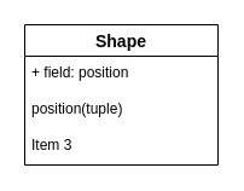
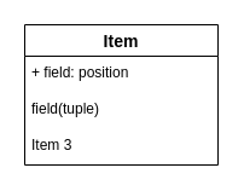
- <mxCell id="2" value="Shape" style="swimlane;fontStyle=1;childLayout=stackLayout;horizontal=1;startSize=26;horizontalStack=0;resizeParent=1;resizeParentMax=0;resizeLast=0;collapsible=1;marginBottom=0;align=center;fontSize=14;" vertex="1" parent="1"><mxGeometry x="20" y="20" width="160" height="116" as="geometry" /></mxCell>
+ <mxCell id="2" value="Item" style="swimlane;fontStyle=1;childLayout=stackLayout;horizontal=1;startSize=26;horizontalStack=0;resizeParent=1;resizeParentMax=0;resizeLast=0;collapsible=1;marginBottom=0;align=center;fontSize=14;" vertex="1" parent="1"><mxGeometry x="20" y="20" width="160" height="116" as="geometry" /></mxCell>
- <mxCell id="4" value="position(tuple)" style="text;strokeColor=none;fillColor=none;spacingLeft=4;spacingRight=4;overflow=hidden;rotatable=0;points=[[0,0.5],[1,0.5]];portConstraint=eastwest;fontSize=12;" vertex="1" parent="2"><mxGeometry y="56" width="160" height="30" as="geometry" /></mxCell>
+ <mxCell id="4" value="field(tuple)" style="text;strokeColor=none;fillColor=none;spacingLeft=4;spacingRight=4;overflow=hidden;rotatable=0;points=[[0,0.5],[1,0.5]];portConstraint=eastwest;fontSize=12;" vertex="1" parent="2"><mxGeometry y="56" width="160" height="30" as="geometry" /></mxCell>
